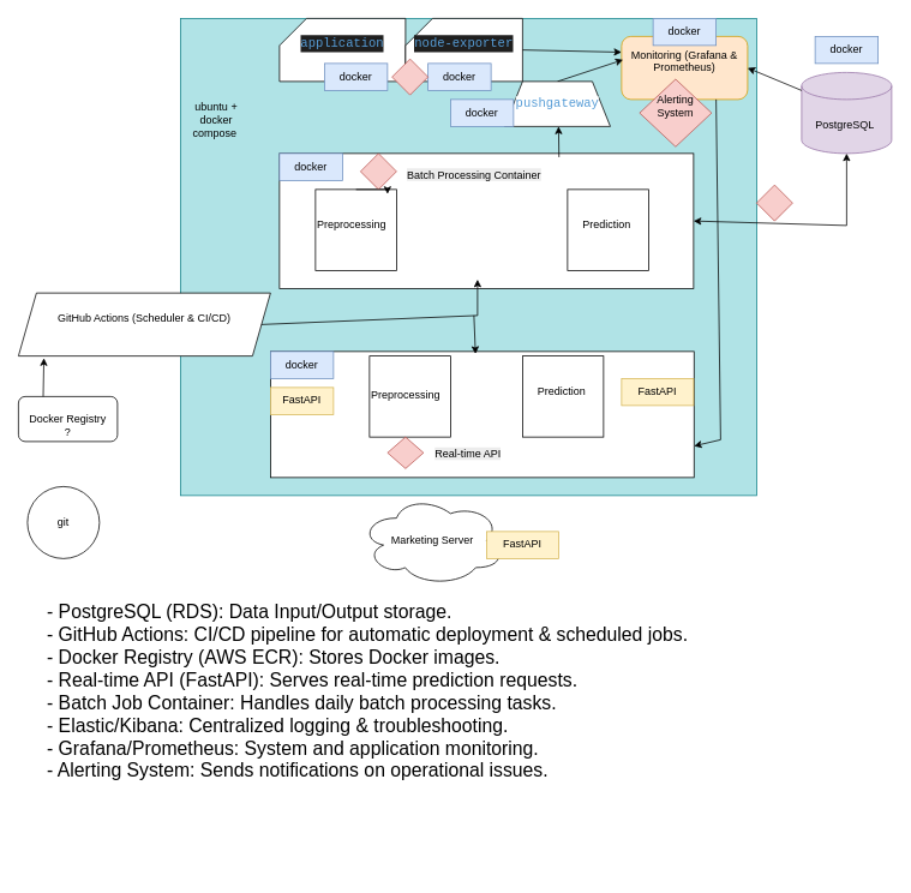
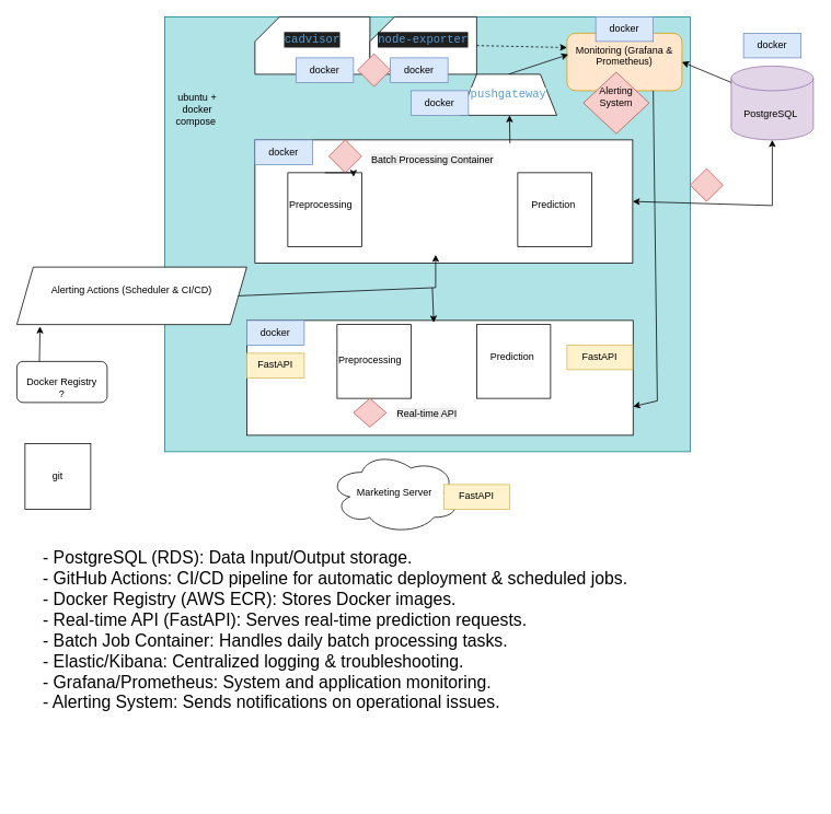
- <mxCell id="39" value="&#10;&lt;div style=&quot;color: #cccccc;background-color: #1f1f1f;font-family: Consolas, 'Courier New', monospace;font-weight: normal;font-size: 14px;line-height: 19px;white-space: pre;&quot;&gt;&lt;div&gt;&lt;span style=&quot;color: #569cd6;&quot;&gt;application&lt;/span&gt;&lt;/div&gt;&lt;/div&gt;&#10;&#10;" style="shape=card;whiteSpace=wrap;html=1;" vertex="1" parent="1"><mxGeometry x="310" width="140" height="70" as="geometry" y="20" /></mxCell>
+ <mxCell id="39" value="&#10;&lt;div style=&quot;color: #cccccc;background-color: #1f1f1f;font-family: Consolas, 'Courier New', monospace;font-weight: normal;font-size: 14px;line-height: 19px;white-space: pre;&quot;&gt;&lt;div&gt;&lt;span style=&quot;color: #569cd6;&quot;&gt;cadvisor&lt;/span&gt;&lt;/div&gt;&lt;/div&gt;&#10;&#10;" style="shape=card;whiteSpace=wrap;html=1;" vertex="1" parent="1"><mxGeometry x="310" width="140" height="70" as="geometry" y="20" /></mxCell>
- <mxCell id="43" value="" style="endArrow=classic;html=1;rounded=0;entryX=0;entryY=0.25;entryDx=0;entryDy=0;exitX=1;exitY=0.5;exitDx=0;exitDy=0;exitPerimeter=0;" edge="1" parent="1" source="40" target="22"><mxGeometry width="50" height="50" relative="1" as="geometry"><mxPoint x="565" y="60" as="sourcePoint" /><mxPoint x="615" y="10" as="targetPoint" /></mxGeometry></mxCell>
+ <mxCell id="43" value="" style="endArrow=classic;html=1;rounded=0;entryX=0;entryY=0.25;entryDx=0;entryDy=0;exitX=1;exitY=0.5;exitDx=0;exitDy=0;exitPerimeter=0;dashed=1;" edge="1" parent="1" source="40" target="22"><mxGeometry width="50" height="50" relative="1" as="geometry"><mxPoint x="565" y="60" as="sourcePoint" /><mxPoint x="615" y="10" as="targetPoint" /></mxGeometry></mxCell>
- <mxCell id="17" value="&#10;GitHub Actions (Scheduler &amp;amp; CI/CD)&#10;&#10;" style="shape=parallelogram;perimeter=parallelogramPerimeter;whiteSpace=wrap;html=1;fixedSize=1;" vertex="1" parent="1"><mxGeometry x="20" y="325" width="280" height="70" as="geometry" /></mxCell>
+ <mxCell id="17" value="&#10;Alerting Actions (Scheduler &amp;amp; CI/CD)&#10;&#10;" style="shape=parallelogram;perimeter=parallelogramPerimeter;whiteSpace=wrap;html=1;fixedSize=1;" vertex="1" parent="1"><mxGeometry x="20" y="325" width="280" height="70" as="geometry" /></mxCell>
- <mxCell id="27" value="git" style="ellipse;whiteSpace=wrap;html=1;aspect=fixed;" vertex="1" parent="1"><mxGeometry x="30" y="540" width="80" height="80" as="geometry" /></mxCell>
+ <mxCell id="27" value="git" style="whiteSpace=wrap;html=1;aspect=fixed;rounded=0;" vertex="1" parent="1"><mxGeometry x="30" y="540" width="80" height="80" as="geometry" /></mxCell>
